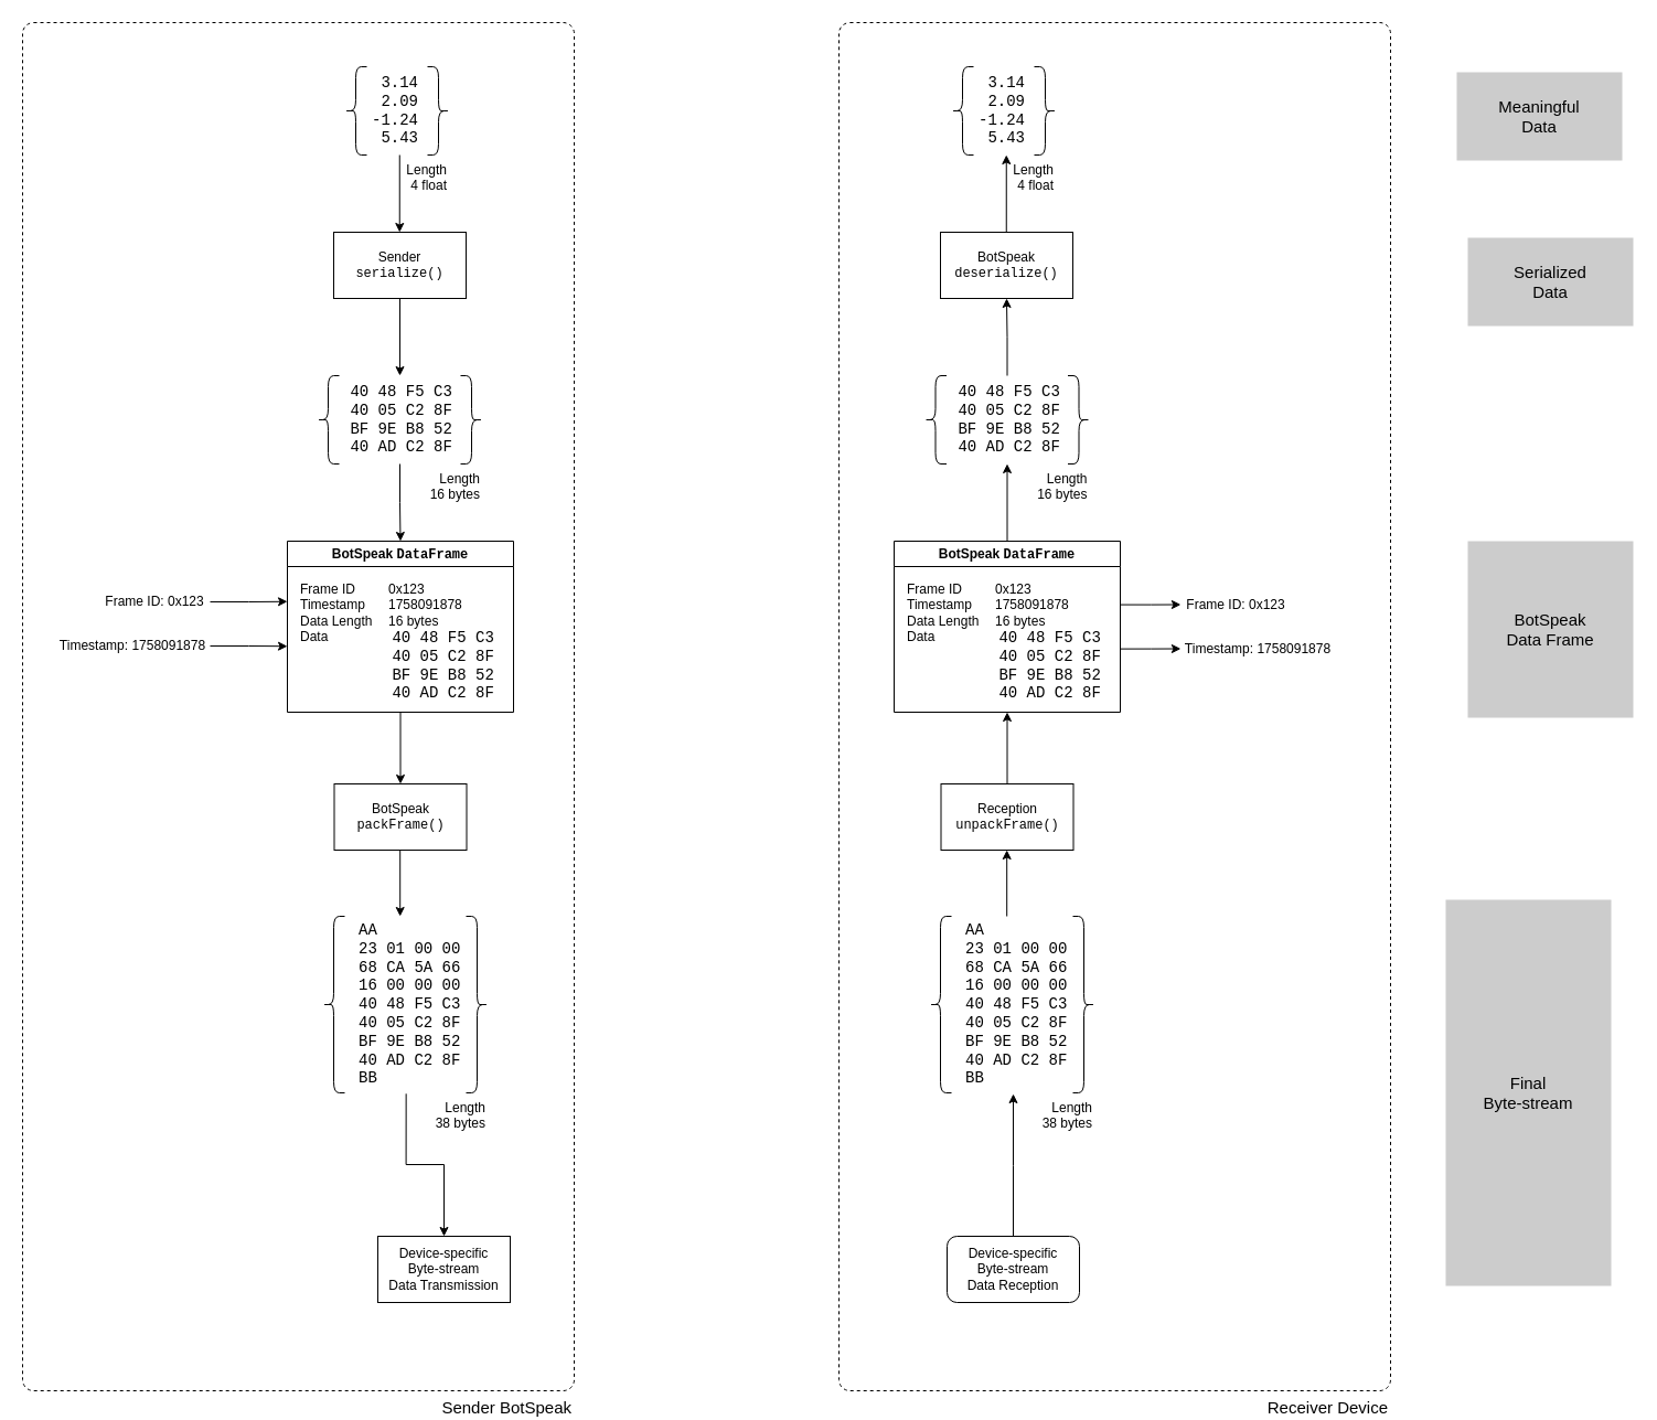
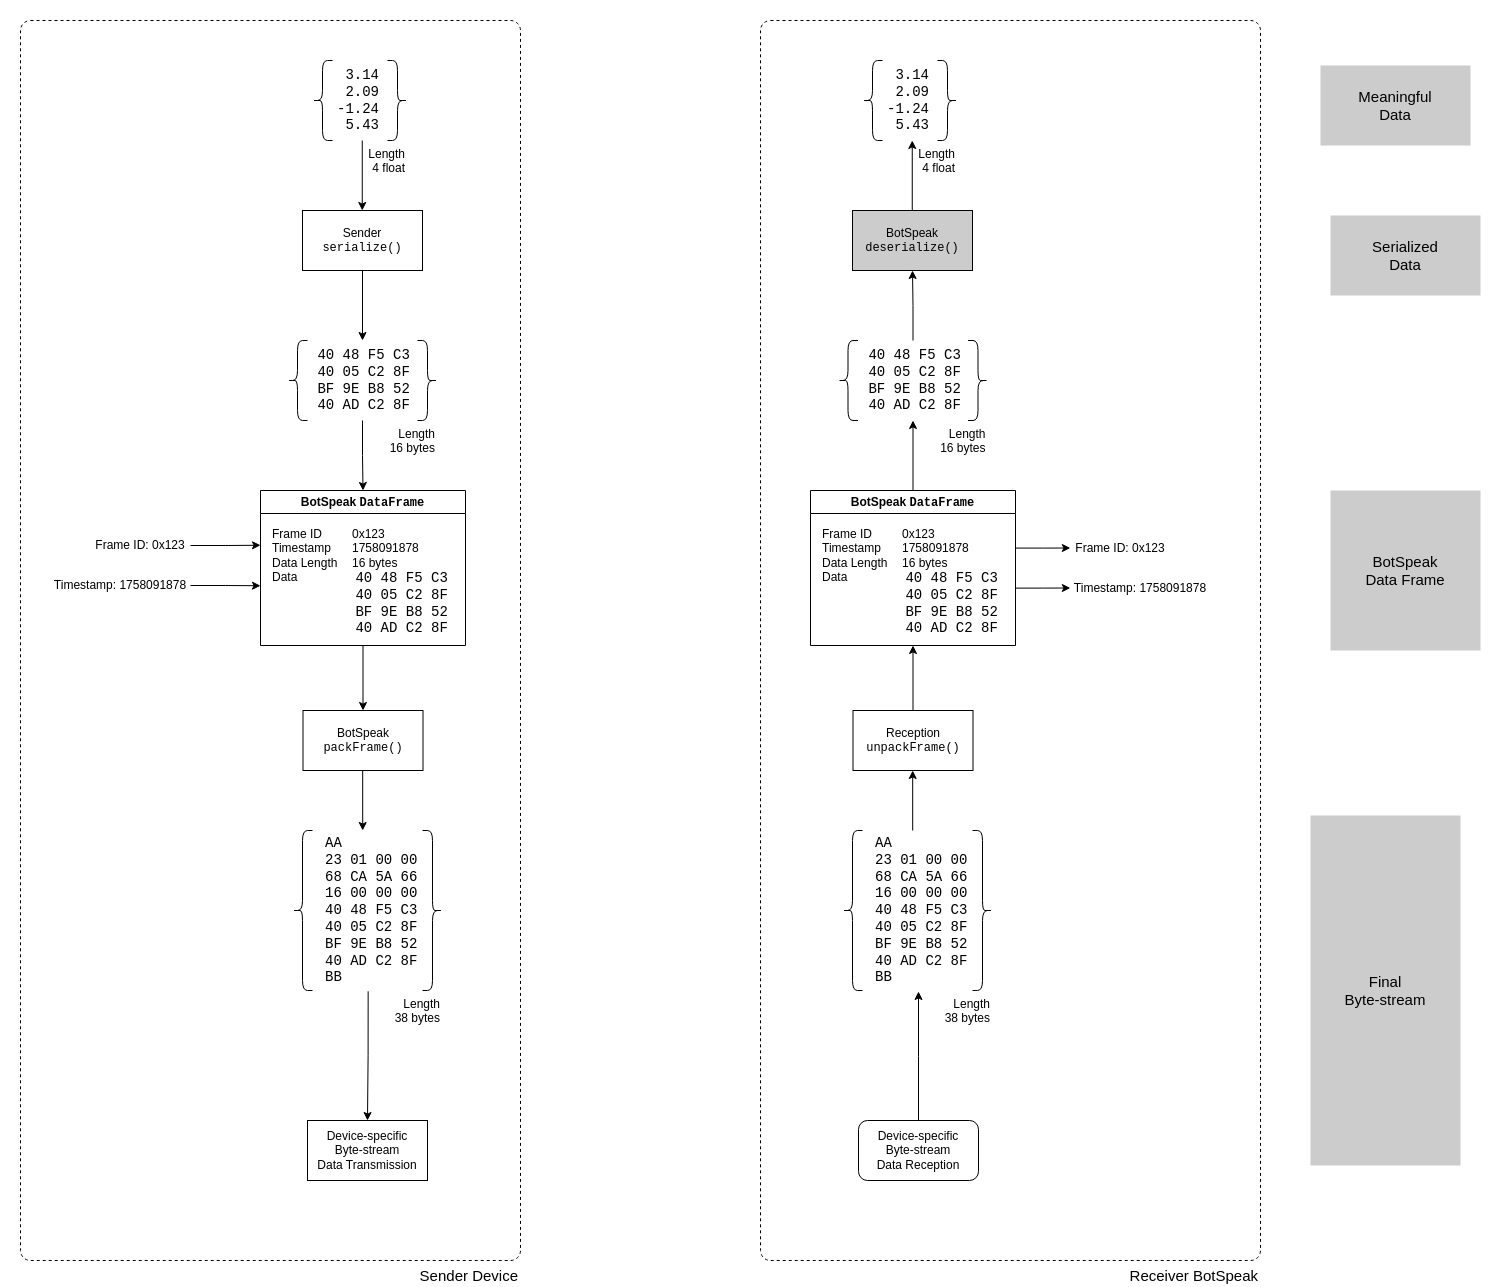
- <mxCell id="39" value="BotSpeak&lt;br&gt;&lt;font face=&quot;Courier New&quot;&gt;deserialize()&lt;/font&gt;" style="rounded=0;whiteSpace=wrap;html=1;" parent="1" vertex="1"><mxGeometry x="852" y="210" width="120" height="60" as="geometry" /></mxCell>
+ <mxCell id="39" value="BotSpeak&lt;br&gt;&lt;font face=&quot;Courier New&quot;&gt;deserialize()&lt;/font&gt;" style="rounded=0;whiteSpace=wrap;html=1;fillColor=#cccccc;" parent="1" vertex="1"><mxGeometry x="852" y="210" width="120" height="60" as="geometry" /></mxCell>
- <mxCell id="58" value="Device-specific&lt;br&gt;Byte-stream&lt;br&gt;Data Transmission" style="rounded=0;whiteSpace=wrap;html=1;" parent="1" vertex="1"><mxGeometry x="342" y="1120" width="120" height="60" as="geometry" /></mxCell>
+ <mxCell id="58" value="Device-specific&lt;br&gt;Byte-stream&lt;br&gt;Data Transmission" style="rounded=0;whiteSpace=wrap;html=1;" parent="1" vertex="1"><mxGeometry x="307" y="1120" width="120" height="60" as="geometry" /></mxCell>
- <mxCell id="3" value="Sender BotSpeak" style="rounded=1;whiteSpace=wrap;html=1;fillColor=none;dashed=1;arcSize=2;labelPosition=center;verticalLabelPosition=bottom;align=right;verticalAlign=top;fontSize=15;" parent="1" vertex="1"><mxGeometry x="20" y="20" width="500" height="1240" as="geometry" /></mxCell>
+ <mxCell id="3" value="Sender Device" style="rounded=1;whiteSpace=wrap;html=1;fillColor=none;dashed=1;arcSize=2;labelPosition=center;verticalLabelPosition=bottom;align=right;verticalAlign=top;fontSize=15;" parent="1" vertex="1"><mxGeometry x="20" y="20" width="500" height="1240" as="geometry" /></mxCell>
- <mxCell id="2" value="Receiver Device" style="rounded=1;whiteSpace=wrap;html=1;fillColor=none;dashed=1;arcSize=2;labelPosition=center;verticalLabelPosition=bottom;align=right;verticalAlign=top;fontSize=15;" parent="1" vertex="1"><mxGeometry x="760" y="20" width="500" height="1240" as="geometry" /></mxCell>
+ <mxCell id="2" value="Receiver BotSpeak" style="rounded=1;whiteSpace=wrap;html=1;fillColor=none;dashed=1;arcSize=2;labelPosition=center;verticalLabelPosition=bottom;align=right;verticalAlign=top;fontSize=15;" parent="1" vertex="1"><mxGeometry x="760" y="20" width="500" height="1240" as="geometry" /></mxCell>
